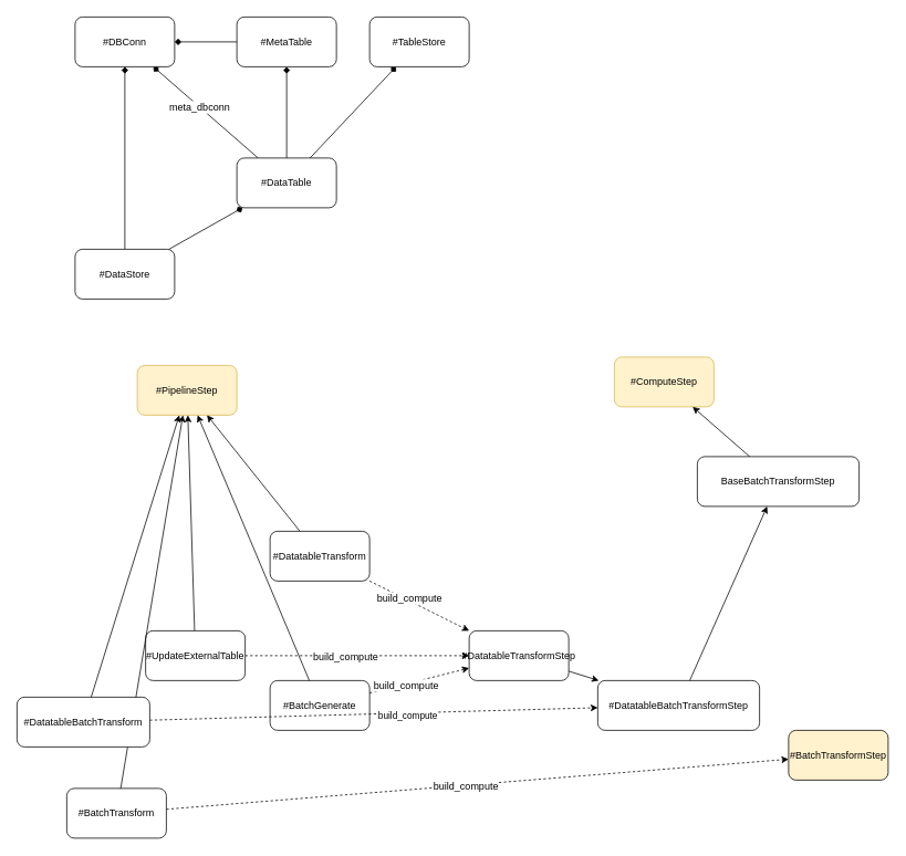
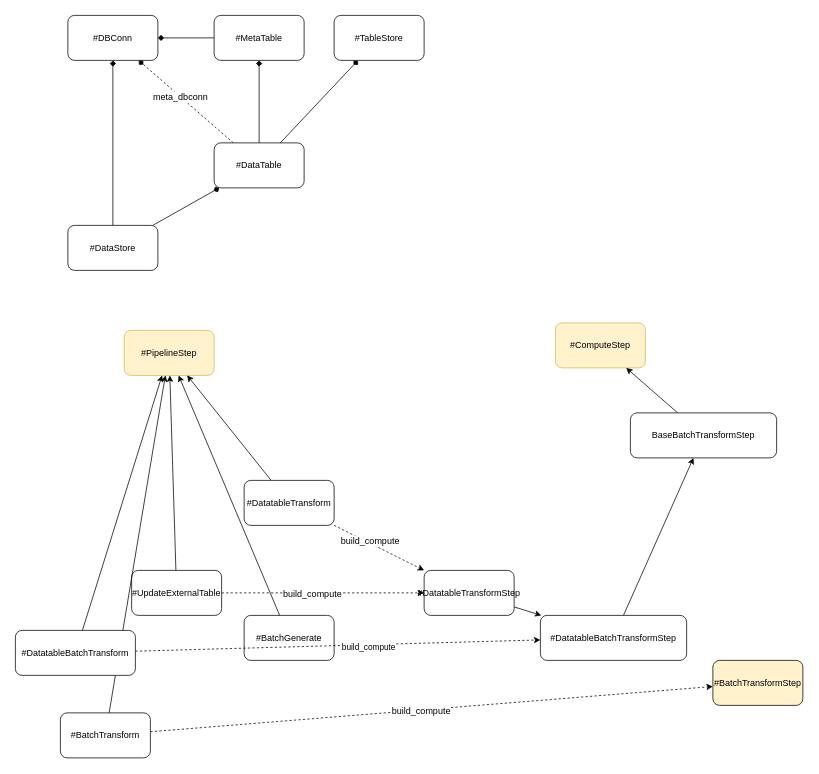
- <mxCell id="24" style="edgeStyle=none;html=1;fontFamily=Helvetica;fontSize=12;fontColor=default;endArrow=diamond;endFill=1;strokeWidth=1;" parent="1" source="28" target="29" edge="1"><mxGeometry relative="1" as="geometry" /></mxCell>
+ <mxCell id="24" style="edgeStyle=none;html=1;fontFamily=Helvetica;fontSize=12;fontColor=default;endArrow=diamond;endFill=1;strokeWidth=1;dashed=1;" parent="1" source="28" target="29" edge="1"><mxGeometry relative="1" as="geometry" /></mxCell>
- <mxCell id="21" style="edgeStyle=none;html=1;fontColor=default;dashed=1;" parent="1" source="23" target="13" edge="1"><mxGeometry relative="1" as="geometry" /></mxCell>
- <mxCell id="22" value="build_compute" style="edgeLabel;html=1;align=center;verticalAlign=middle;resizable=0;points=[];fontSize=12;fontFamily=Helvetica;fontColor=default;" parent="21" vertex="1" connectable="0"><mxGeometry x="-0.271" y="-1" relative="1" as="geometry"><mxPoint as="offset" /></mxGeometry></mxCell>
